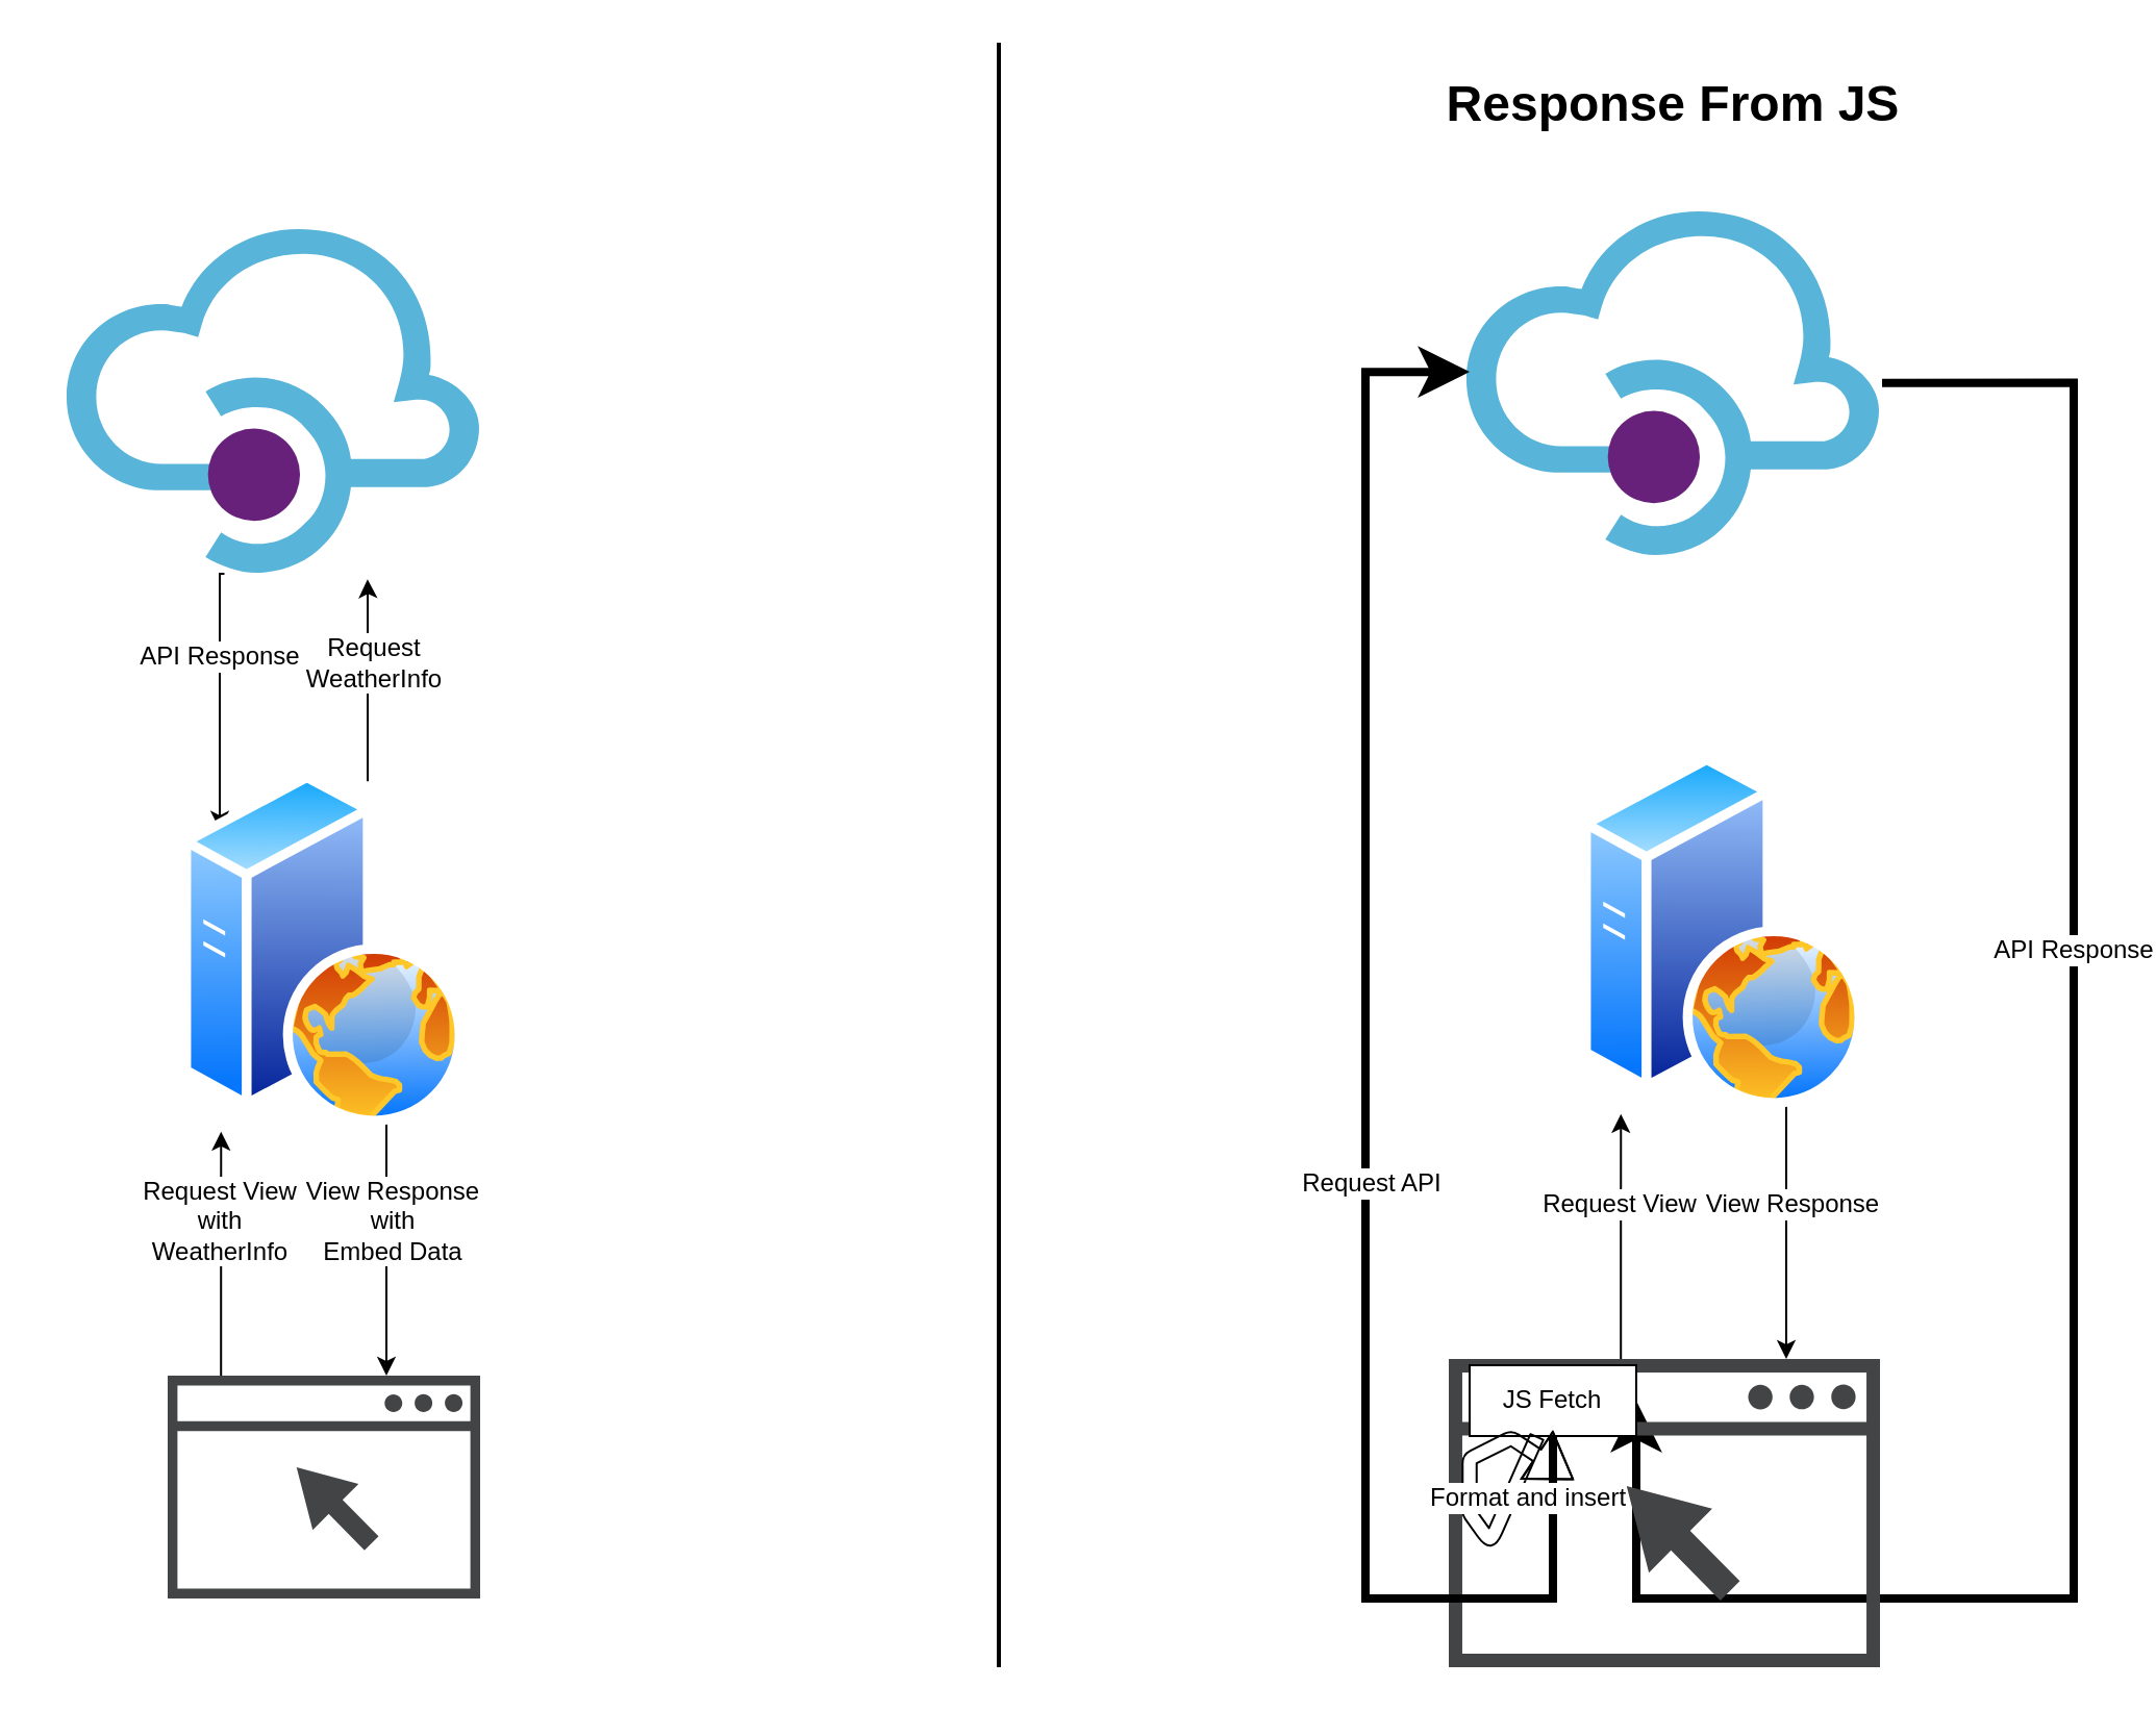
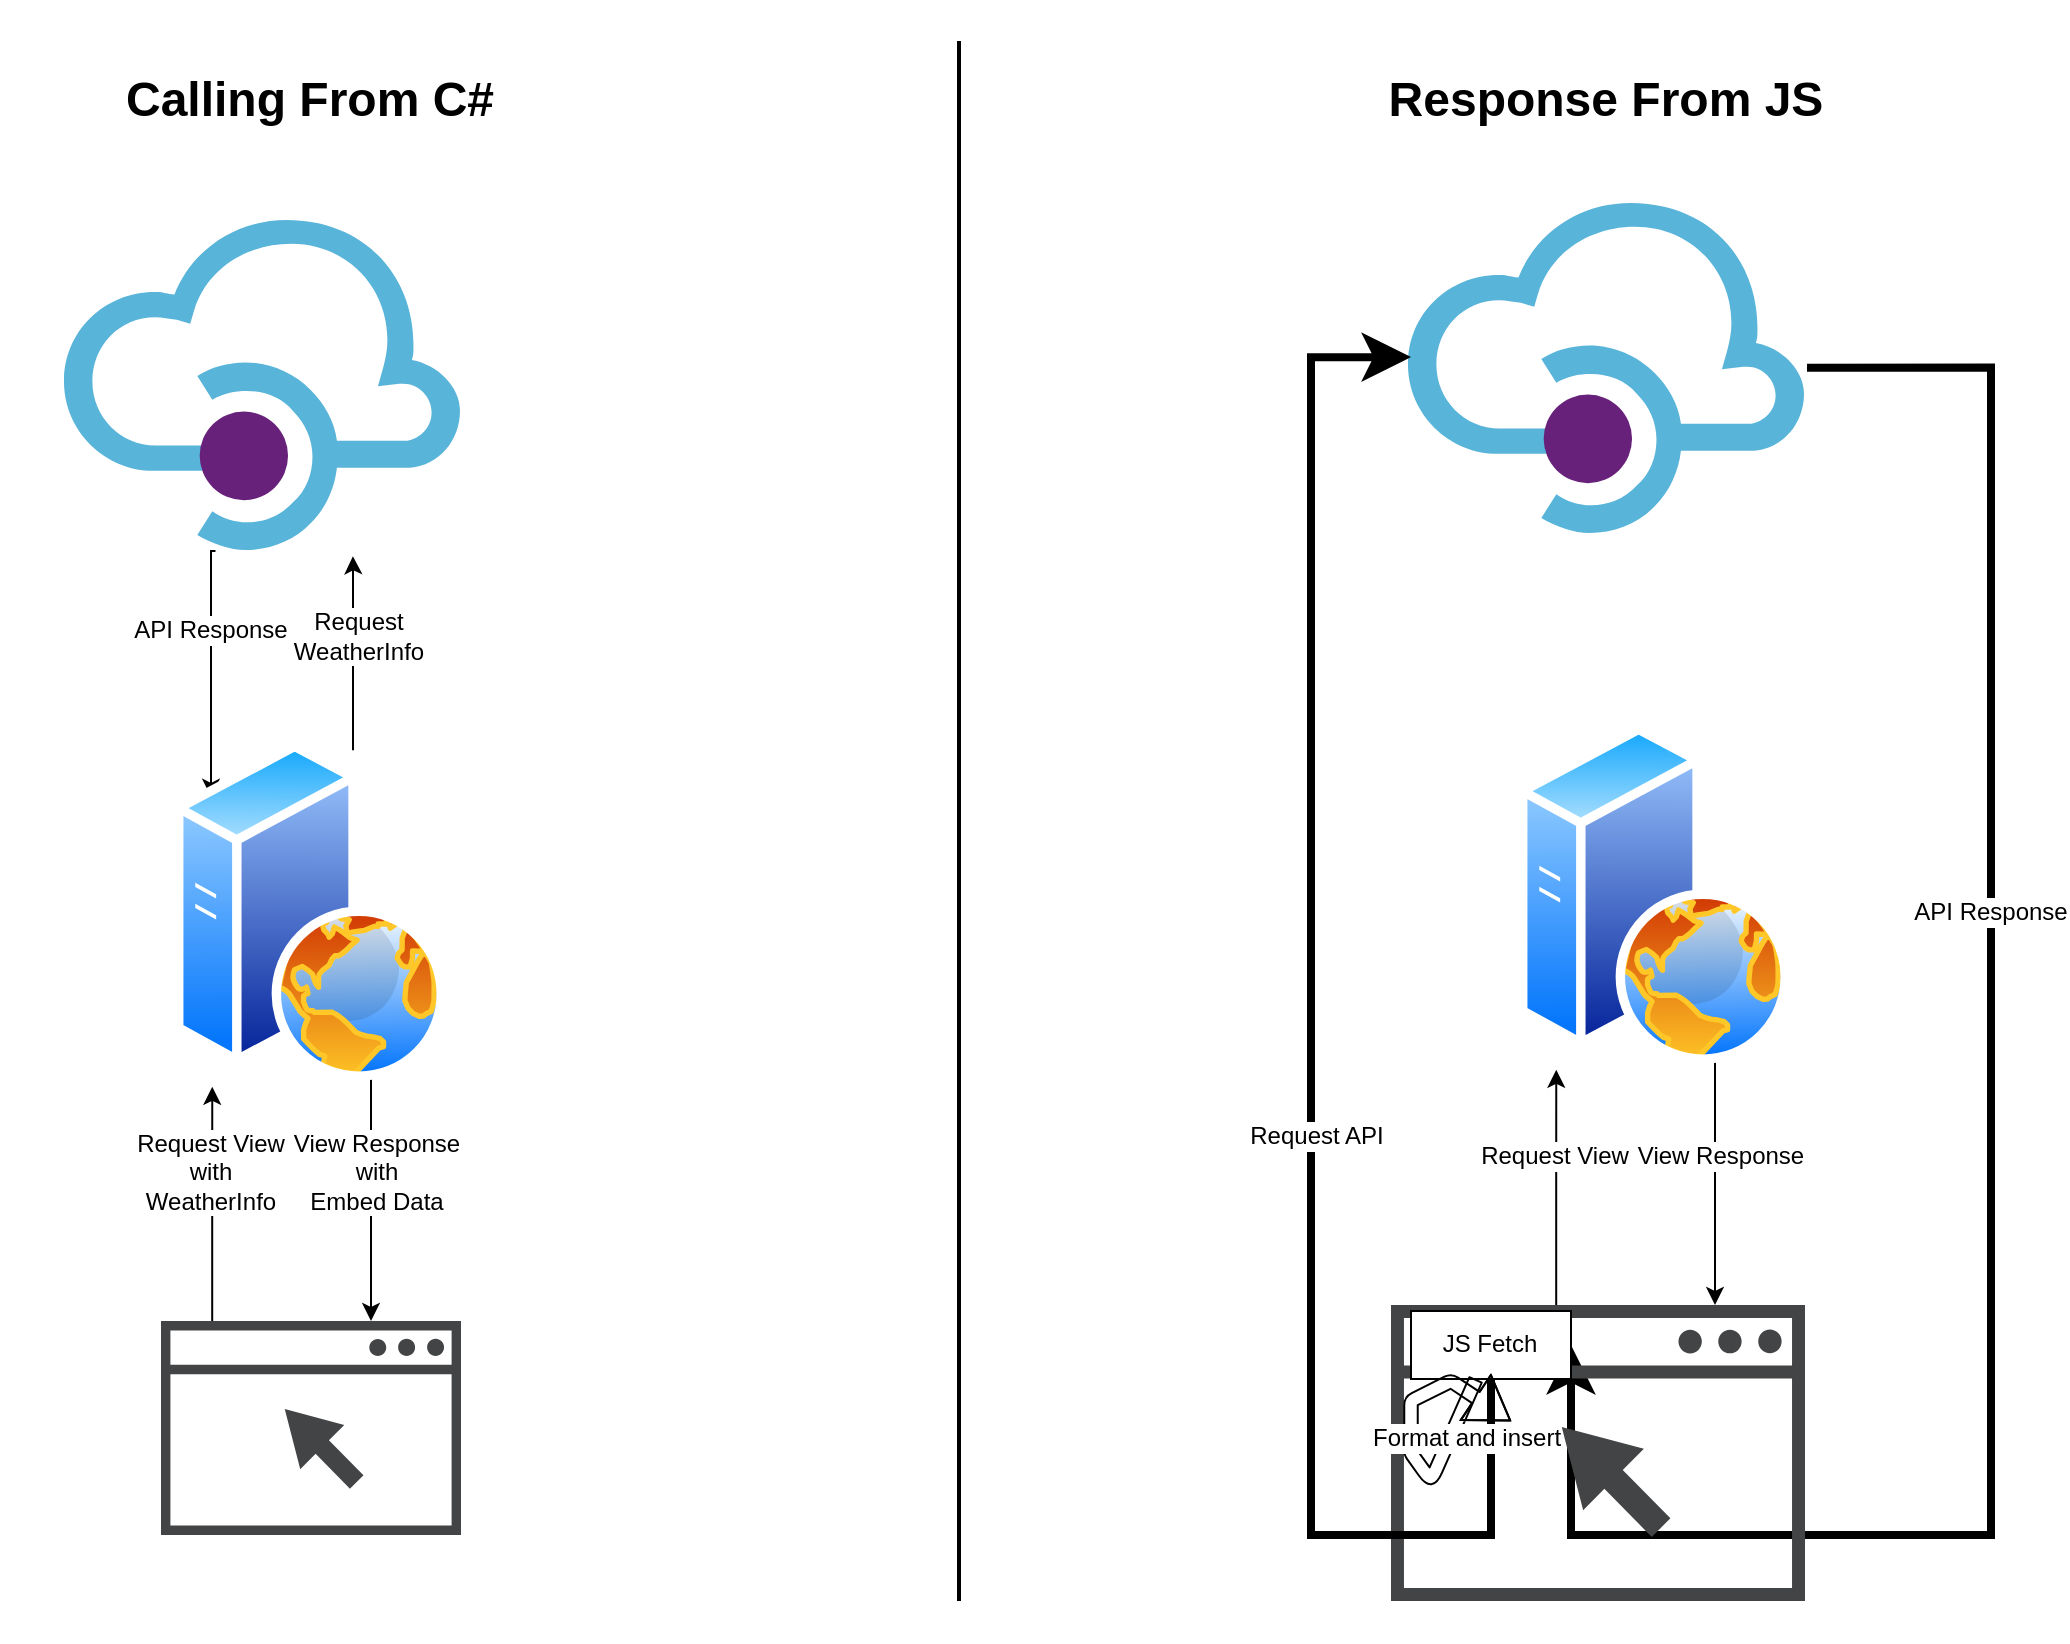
+ <mxCell id="14" value="&lt;h1&gt;Calling From C#&lt;/h1&gt;" style="text;html=1;strokeColor=none;fillColor=none;align=center;verticalAlign=middle;whiteSpace=wrap;rounded=0;" vertex="1" parent="1"><mxGeometry x="20" y="40" width="270" height="20" as="geometry" /></mxCell>
